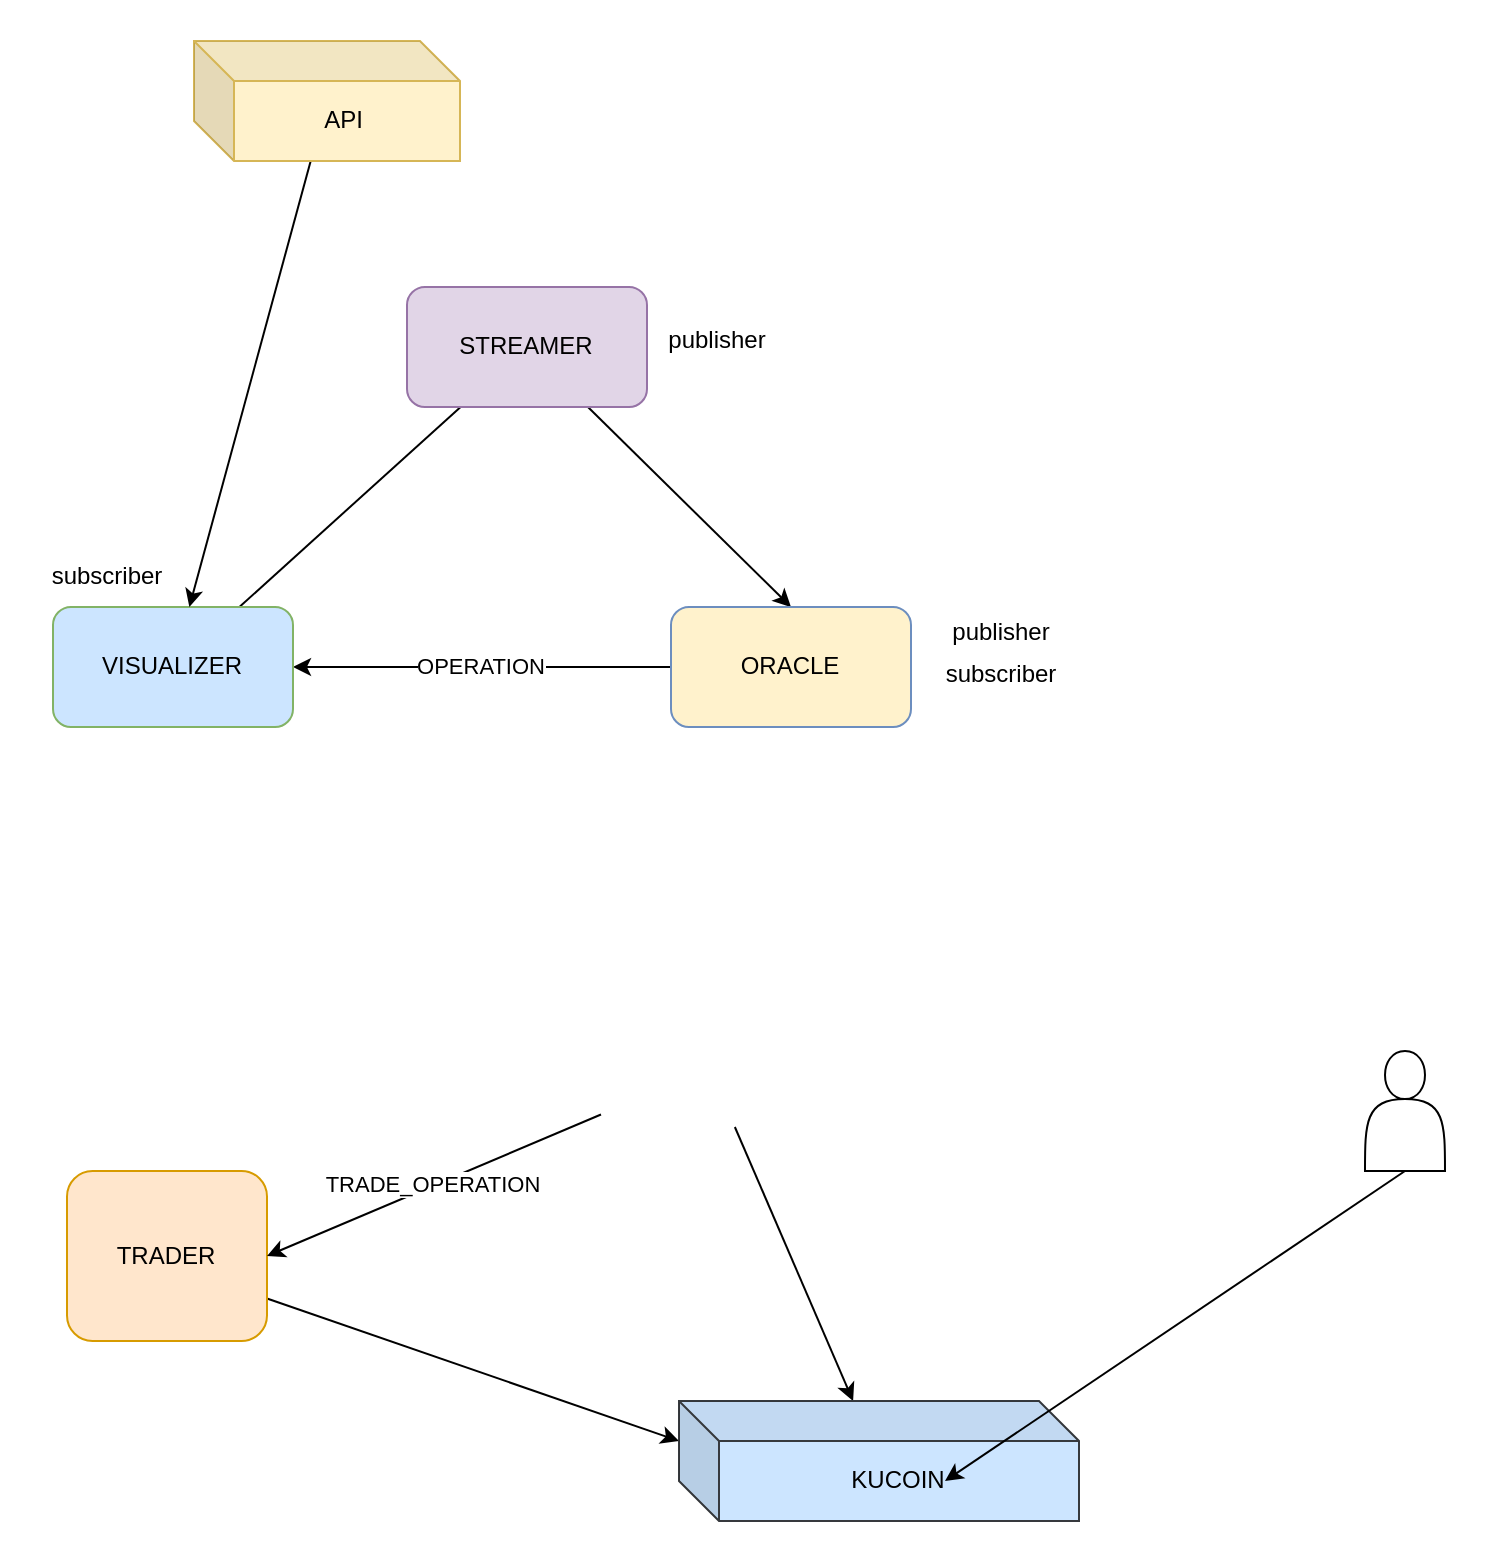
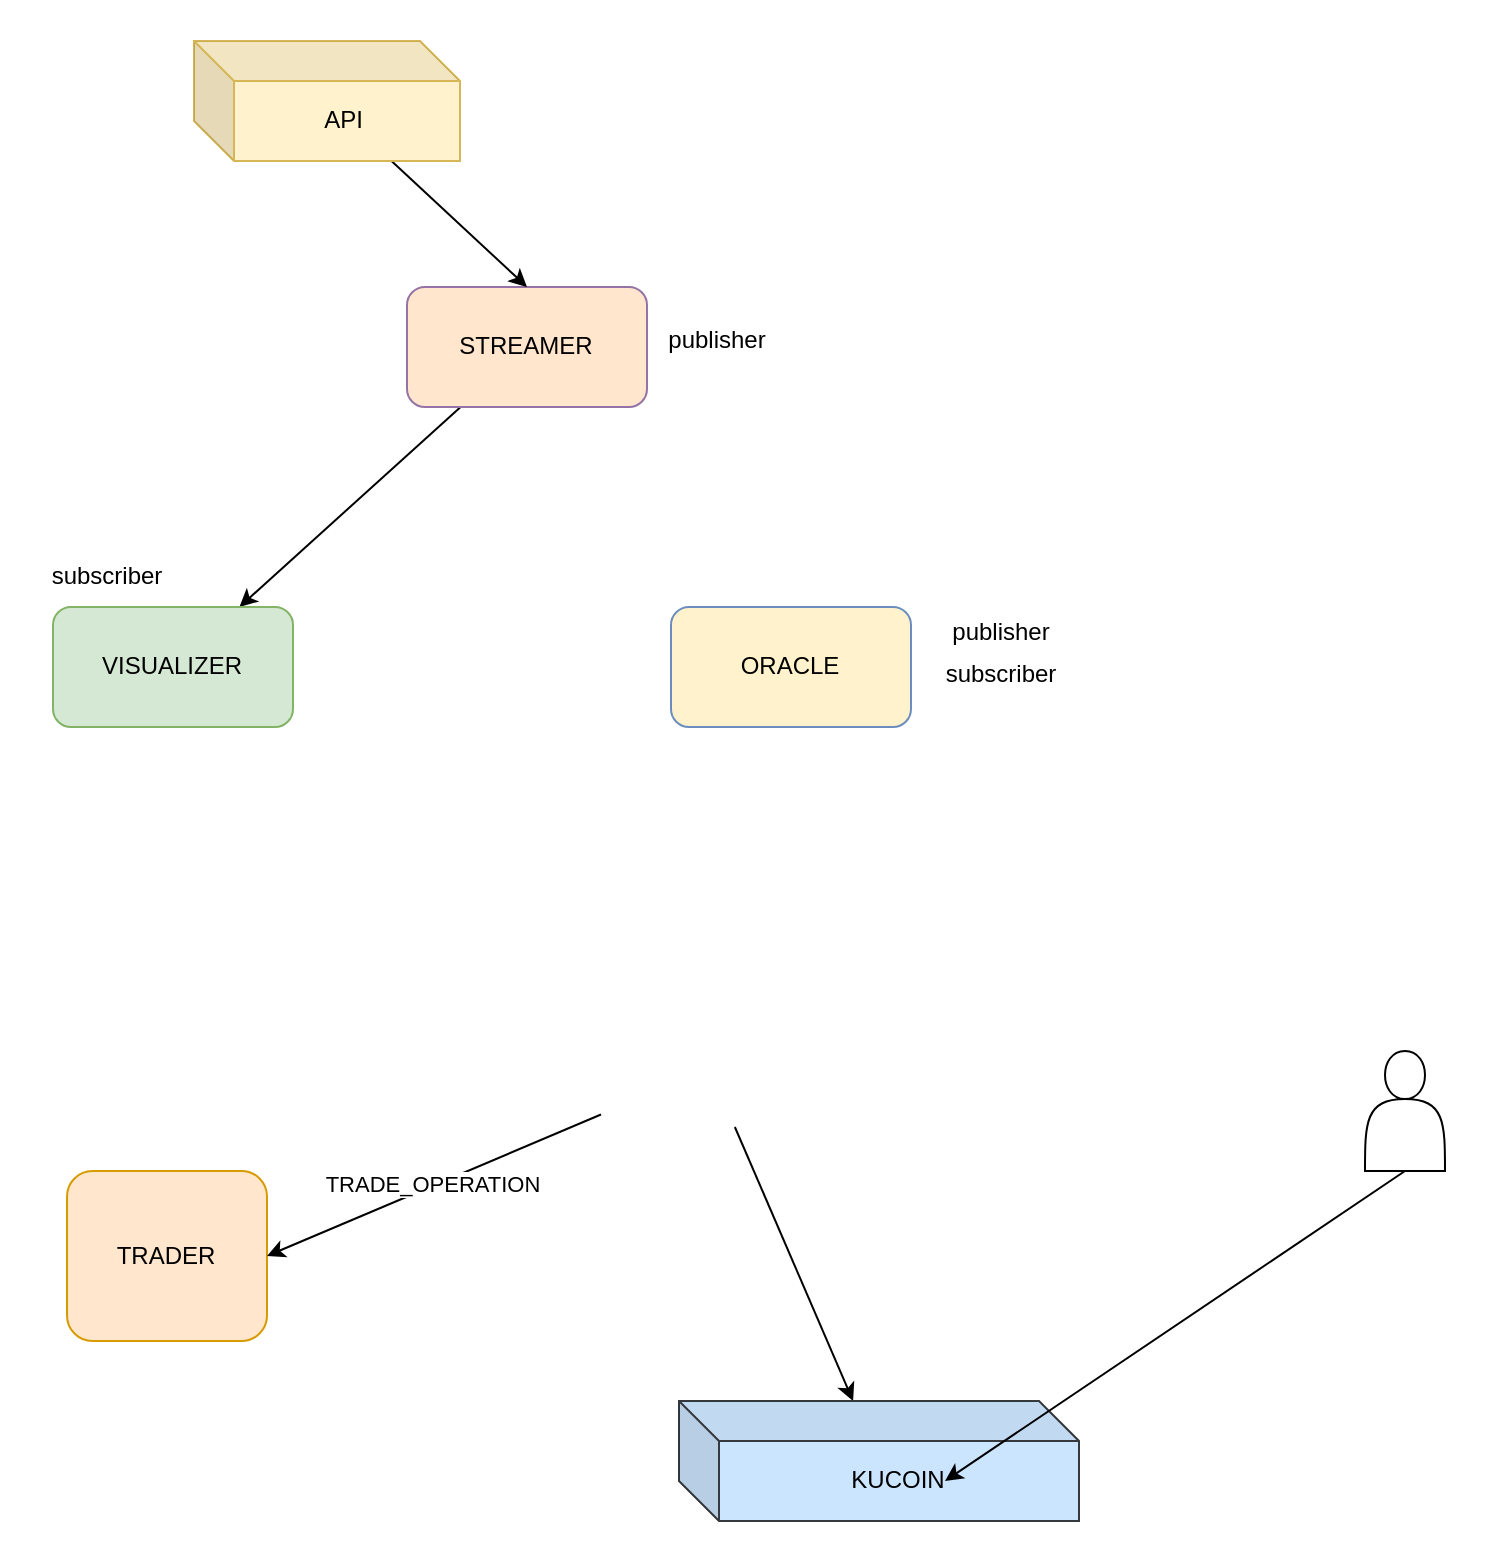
- <mxCell id="4" value="STREAMER" style="rounded=1;whiteSpace=wrap;html=1;fillColor=#e1d5e7;strokeColor=#9673a6;" parent="1" vertex="1"><mxGeometry x="203" y="143" width="120" height="60" as="geometry" /></mxCell>
+ <mxCell id="4" value="STREAMER" style="rounded=1;whiteSpace=wrap;html=1;fillColor=#ffe6cc;strokeColor=#9673a6;" parent="1" vertex="1"><mxGeometry x="203" y="143" width="120" height="60" as="geometry" /></mxCell>
- <mxCell id="12" style="edgeStyle=none;html=1;" parent="1" source="13" target="7" edge="1"><mxGeometry relative="1" as="geometry" /></mxCell>
+ <mxCell id="12" style="edgeStyle=none;html=1;entryX=0.5;entryY=0;entryDx=0;entryDy=0;" parent="1" source="13" target="4" edge="1"><mxGeometry relative="1" as="geometry" /></mxCell>
- <mxCell id="2" style="edgeStyle=none;html=1;entryX=0.5;entryY=0;entryDx=0;entryDy=0;" parent="1" source="4" target="6" edge="1"><mxGeometry relative="1" as="geometry" /></mxCell>
- <mxCell id="3" style="edgeStyle=none;html=1;endArrow=none;" parent="1" source="4" target="7" edge="1"><mxGeometry relative="1" as="geometry" /></mxCell>
+ <mxCell id="3" style="edgeStyle=none;html=1;" parent="1" source="4" target="7" edge="1"><mxGeometry relative="1" as="geometry" /></mxCell>
- <mxCell id="7" value="VISUALIZER" style="rounded=1;whiteSpace=wrap;html=1;fillColor=#cce5ff;strokeColor=#82b366;" parent="1" vertex="1"><mxGeometry x="26" y="303" width="120" height="60" as="geometry" /></mxCell>
+ <mxCell id="7" value="VISUALIZER" style="rounded=1;whiteSpace=wrap;html=1;fillColor=#d5e8d4;strokeColor=#82b366;" parent="1" vertex="1"><mxGeometry x="26" y="303" width="120" height="60" as="geometry" /></mxCell>
- <mxCell id="5" value="&lt;span style=&quot;color: rgb(0 , 0 , 0) ; font-family: &amp;#34;helvetica&amp;#34; ; font-size: 11px ; font-style: normal ; font-weight: 400 ; letter-spacing: normal ; text-align: center ; text-indent: 0px ; text-transform: none ; word-spacing: 0px ; background-color: rgb(255 , 255 , 255) ; display: inline ; float: none&quot;&gt;OPERATION&lt;/span&gt;" style="edgeStyle=none;html=1;entryX=1;entryY=0.5;entryDx=0;entryDy=0;" parent="1" source="6" target="7" edge="1"><mxGeometry relative="1" as="geometry"><mxPoint x="365.25" y="503" as="targetPoint" /></mxGeometry></mxCell>
- <mxCell id="8" style="edgeStyle=none;html=1;exitX=1;exitY=0.75;exitDx=0;exitDy=0;entryX=0;entryY=0;entryDx=0;entryDy=20;entryPerimeter=0;" parent="1" source="9" target="14" edge="1"><mxGeometry relative="1" as="geometry" /></mxCell>
